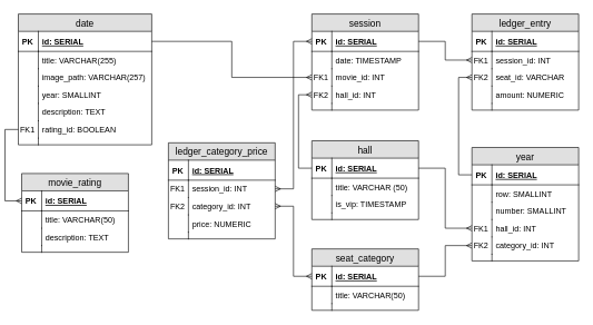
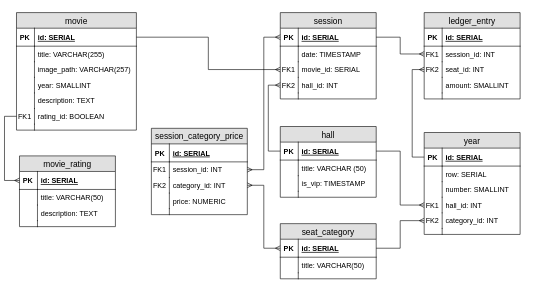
- <mxCell id="2" value="date" style="swimlane;fontStyle=0;childLayout=stackLayout;horizontal=1;startSize=26;fillColor=#e0e0e0;horizontalStack=0;resizeParent=1;resizeParentMax=0;resizeLast=0;collapsible=1;marginBottom=0;swimlaneFillColor=#ffffff;align=center;fontSize=14;" vertex="1" parent="1"><mxGeometry x="20" y="20" width="200" height="196" as="geometry" /></mxCell>
+ <mxCell id="2" value="movie" style="swimlane;fontStyle=0;childLayout=stackLayout;horizontal=1;startSize=26;fillColor=#e0e0e0;horizontalStack=0;resizeParent=1;resizeParentMax=0;resizeLast=0;collapsible=1;marginBottom=0;swimlaneFillColor=#ffffff;align=center;fontSize=14;" vertex="1" parent="1"><mxGeometry x="20" y="20" width="200" height="196" as="geometry" /></mxCell>
- <mxCell id="31" value="movie_id: INT" style="shape=partialRectangle;top=0;left=0;right=0;bottom=0;align=left;verticalAlign=top;fillColor=none;spacingLeft=34;spacingRight=4;overflow=hidden;rotatable=0;points=[[0,0.5],[1,0.5]];portConstraint=eastwest;dropTarget=0;fontSize=12;" vertex="1" parent="26"><mxGeometry y="82" width="160" height="26" as="geometry" /></mxCell>
+ <mxCell id="31" value="movie_id: SERIAL" style="shape=partialRectangle;top=0;left=0;right=0;bottom=0;align=left;verticalAlign=top;fillColor=none;spacingLeft=34;spacingRight=4;overflow=hidden;rotatable=0;points=[[0,0.5],[1,0.5]];portConstraint=eastwest;dropTarget=0;fontSize=12;" vertex="1" parent="26"><mxGeometry y="82" width="160" height="26" as="geometry" /></mxCell>
- <mxCell id="74" value="seat_id: VARCHAR" style="shape=partialRectangle;top=0;left=0;right=0;bottom=0;align=left;verticalAlign=top;fillColor=none;spacingLeft=34;spacingRight=4;overflow=hidden;rotatable=0;points=[[0,0.5],[1,0.5]];portConstraint=eastwest;dropTarget=0;fontSize=12;" vertex="1" parent="69"><mxGeometry y="82" width="160" height="26" as="geometry" /></mxCell>
+ <mxCell id="74" value="seat_id: INT" style="shape=partialRectangle;top=0;left=0;right=0;bottom=0;align=left;verticalAlign=top;fillColor=none;spacingLeft=34;spacingRight=4;overflow=hidden;rotatable=0;points=[[0,0.5],[1,0.5]];portConstraint=eastwest;dropTarget=0;fontSize=12;" vertex="1" parent="69"><mxGeometry y="82" width="160" height="26" as="geometry" /></mxCell>
- <mxCell id="76" value="amount: NUMERIC" style="shape=partialRectangle;top=0;left=0;right=0;bottom=0;align=left;verticalAlign=top;fillColor=none;spacingLeft=34;spacingRight=4;overflow=hidden;rotatable=0;points=[[0,0.5],[1,0.5]];portConstraint=eastwest;dropTarget=0;fontSize=12;" vertex="1" parent="69"><mxGeometry y="108" width="160" height="26" as="geometry" /></mxCell>
+ <mxCell id="76" value="amount: SMALLINT" style="shape=partialRectangle;top=0;left=0;right=0;bottom=0;align=left;verticalAlign=top;fillColor=none;spacingLeft=34;spacingRight=4;overflow=hidden;rotatable=0;points=[[0,0.5],[1,0.5]];portConstraint=eastwest;dropTarget=0;fontSize=12;" vertex="1" parent="69"><mxGeometry y="108" width="160" height="26" as="geometry" /></mxCell>
- <mxCell id="83" value="ledger_category_price" style="swimlane;fontStyle=0;childLayout=stackLayout;horizontal=1;startSize=26;fillColor=#e0e0e0;horizontalStack=0;resizeParent=1;resizeParentMax=0;resizeLast=0;collapsible=1;marginBottom=0;swimlaneFillColor=#ffffff;align=center;fontSize=14;" vertex="1" parent="1"><mxGeometry x="245" y="213" width="160" height="144" as="geometry" /></mxCell>
+ <mxCell id="83" value="session_category_price" style="swimlane;fontStyle=0;childLayout=stackLayout;horizontal=1;startSize=26;fillColor=#e0e0e0;horizontalStack=0;resizeParent=1;resizeParentMax=0;resizeLast=0;collapsible=1;marginBottom=0;swimlaneFillColor=#ffffff;align=center;fontSize=14;" vertex="1" parent="1"><mxGeometry x="245" y="213" width="160" height="144" as="geometry" /></mxCell>
- <mxCell id="49" value="row: SMALLINT" style="shape=partialRectangle;top=0;left=0;right=0;bottom=0;align=left;verticalAlign=top;fillColor=none;spacingLeft=34;spacingRight=4;overflow=hidden;rotatable=0;points=[[0,0.5],[1,0.5]];portConstraint=eastwest;dropTarget=0;fontSize=12;" vertex="1" parent="46"><mxGeometry y="56" width="160" height="26" as="geometry" /></mxCell>
+ <mxCell id="49" value="row: SERIAL" style="shape=partialRectangle;top=0;left=0;right=0;bottom=0;align=left;verticalAlign=top;fillColor=none;spacingLeft=34;spacingRight=4;overflow=hidden;rotatable=0;points=[[0,0.5],[1,0.5]];portConstraint=eastwest;dropTarget=0;fontSize=12;" vertex="1" parent="46"><mxGeometry y="56" width="160" height="26" as="geometry" /></mxCell>
